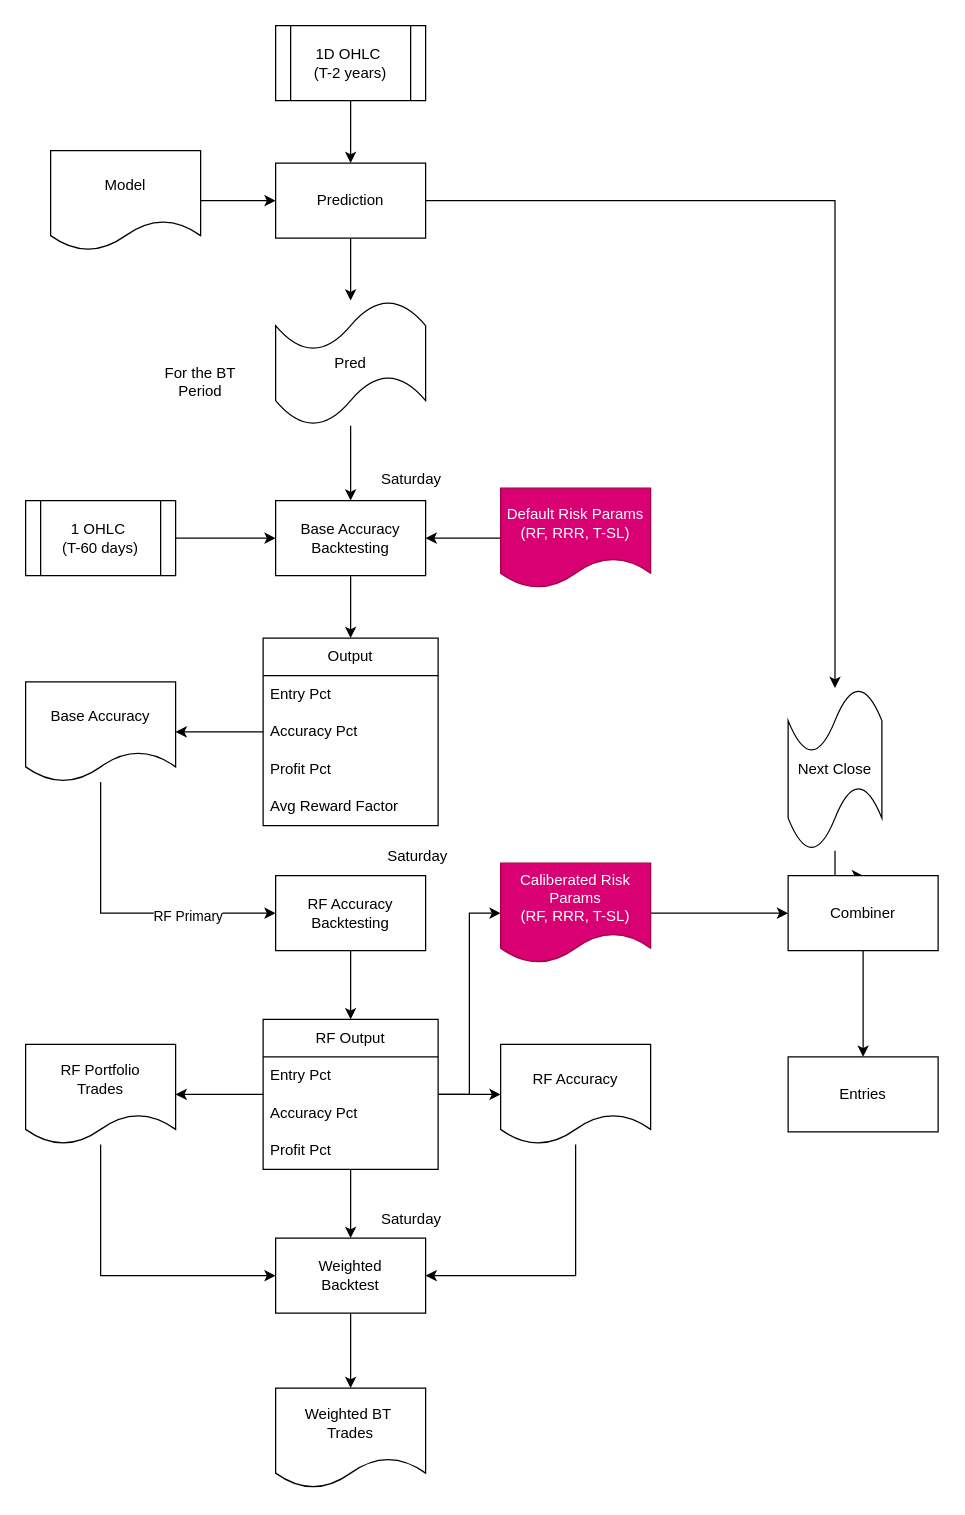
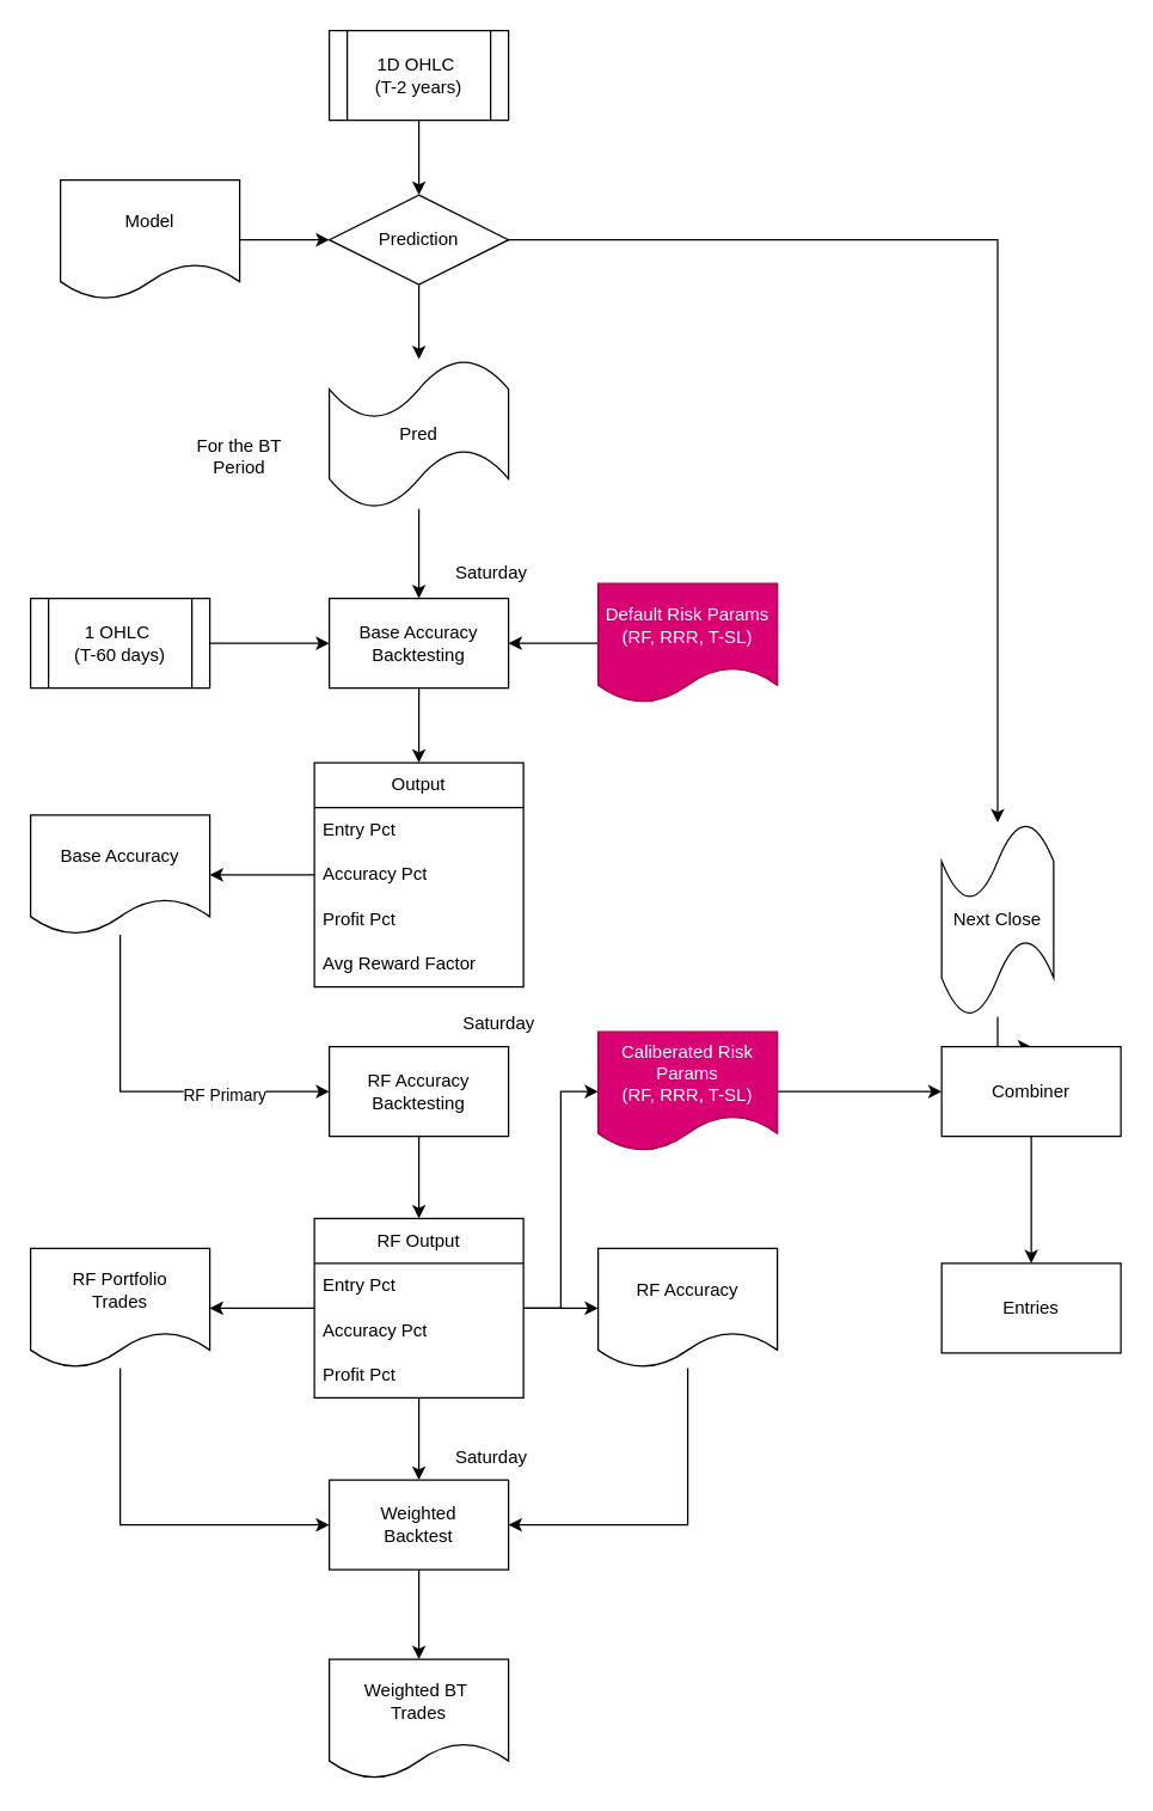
- <mxCell id="4" value="Prediction" style="rounded=0;whiteSpace=wrap;html=1;" parent="1" vertex="1"><mxGeometry x="220" y="130" width="120" height="60" as="geometry" /></mxCell>
+ <mxCell id="4" value="Prediction" style="rhombus;whiteSpace=wrap;html=1;" parent="1" vertex="1"><mxGeometry x="220" y="130" width="120" height="60" as="geometry" /></mxCell>
